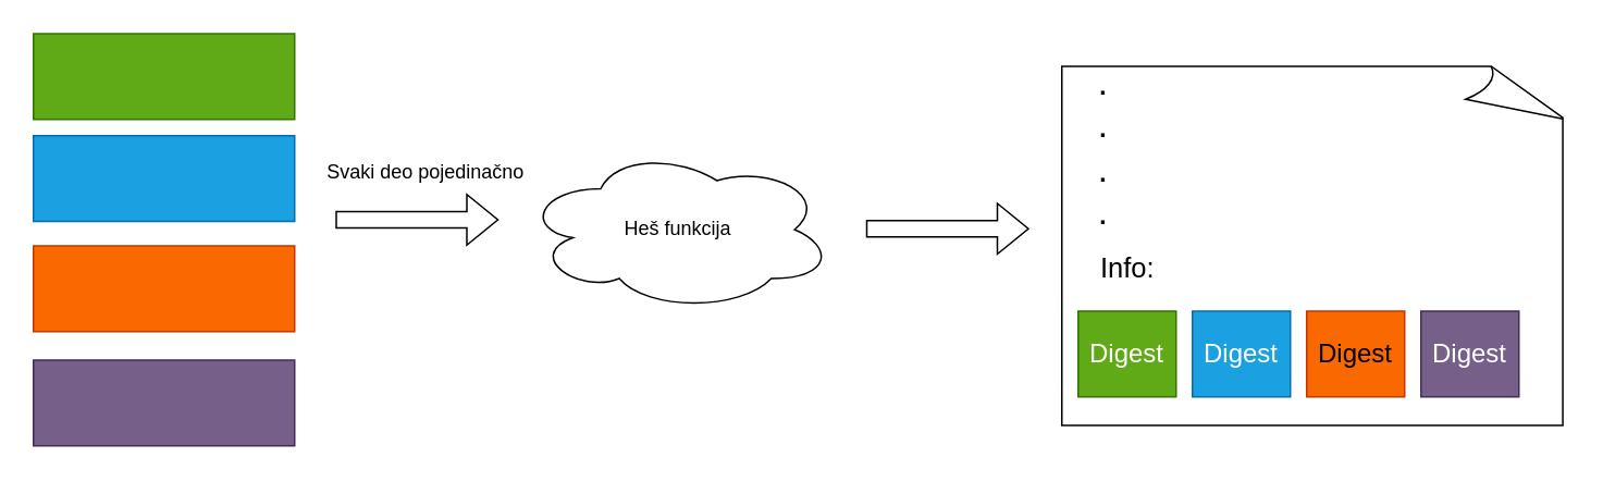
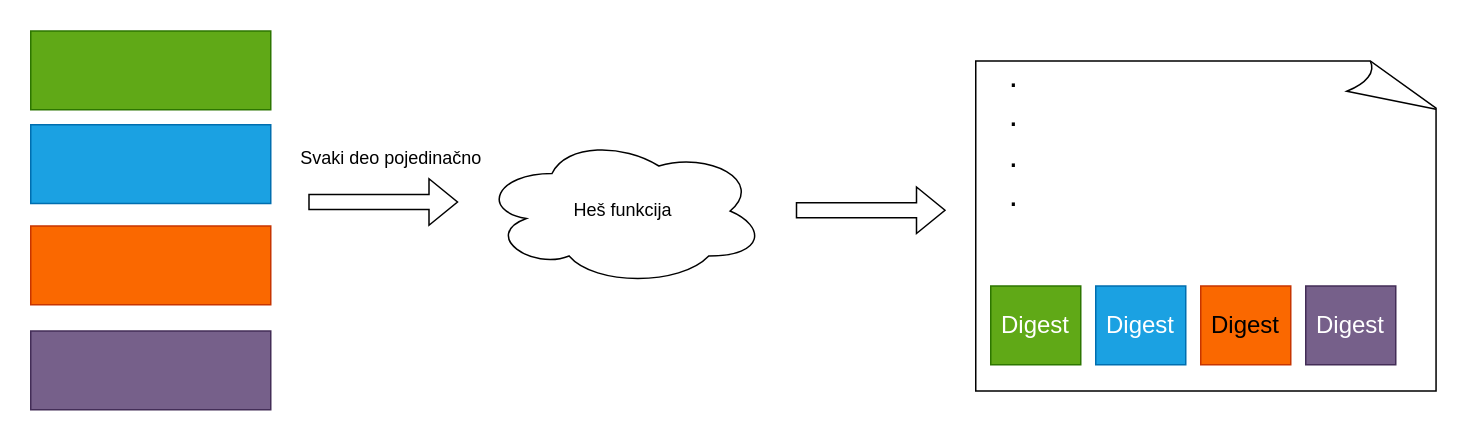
- <mxCell id="14" value="&lt;font style=&quot;font-size: 17px;&quot;&gt;Info:&lt;/font&gt;" style="text;html=1;align=center;verticalAlign=middle;resizable=0;points=[];autosize=1;strokeColor=none;fillColor=none;" vertex="1" parent="1"><mxGeometry x="660" y="150" width="60" height="30" as="geometry" /></mxCell>
